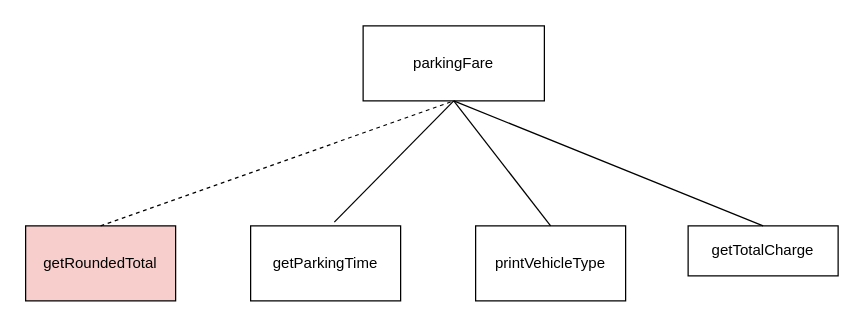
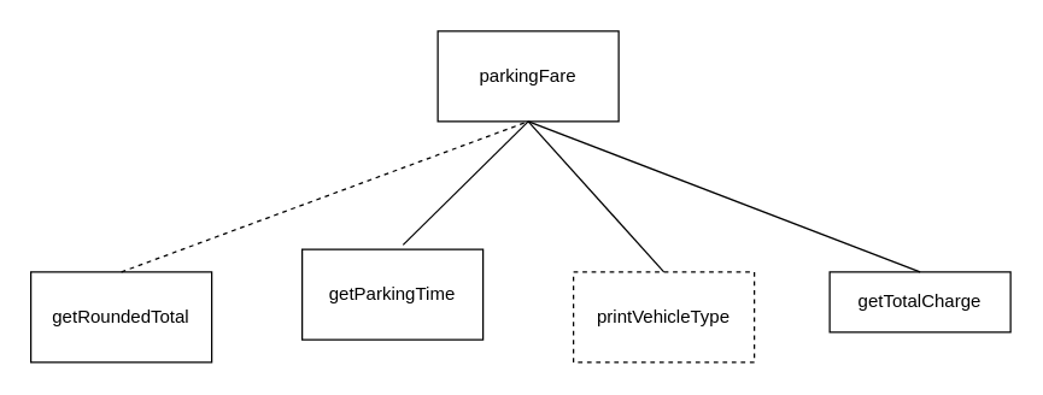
- <mxCell id="2" value="parkingFare" style="rounded=0;whiteSpace=wrap;html=1;" vertex="1" parent="1"><mxGeometry x="290" y="20" width="145" height="60" as="geometry" /></mxCell>
+ <mxCell id="2" value="parkingFare" style="rounded=0;whiteSpace=wrap;html=1;" vertex="1" parent="1"><mxGeometry x="290" width="120" height="60" as="geometry" y="20" /></mxCell>
- <mxCell id="3" value="getRoundedTotal" style="rounded=0;whiteSpace=wrap;html=1;fillColor=#f8cecc;" vertex="1" parent="1"><mxGeometry x="20" y="180" width="120" height="60" as="geometry" /></mxCell>
+ <mxCell id="3" value="getRoundedTotal" style="rounded=0;whiteSpace=wrap;html=1;" vertex="1" parent="1"><mxGeometry x="20" y="180" width="120" height="60" as="geometry" /></mxCell>
- <mxCell id="6" value="getParkingTime" style="rounded=0;whiteSpace=wrap;html=1;" vertex="1" parent="1"><mxGeometry x="200" y="180" width="120" height="60" as="geometry" /></mxCell>
+ <mxCell id="6" value="getParkingTime" style="rounded=0;whiteSpace=wrap;html=1;" vertex="1" parent="1"><mxGeometry x="200" y="165" width="120" height="60" as="geometry" /></mxCell>
- <mxCell id="5" value="printVehicleType" style="rounded=0;whiteSpace=wrap;html=1;" vertex="1" parent="1"><mxGeometry x="380" y="180" width="120" height="60" as="geometry" /></mxCell>
+ <mxCell id="5" value="printVehicleType" style="rounded=0;whiteSpace=wrap;html=1;dashed=1;" vertex="1" parent="1"><mxGeometry x="380" y="180" width="120" height="60" as="geometry" /></mxCell>
